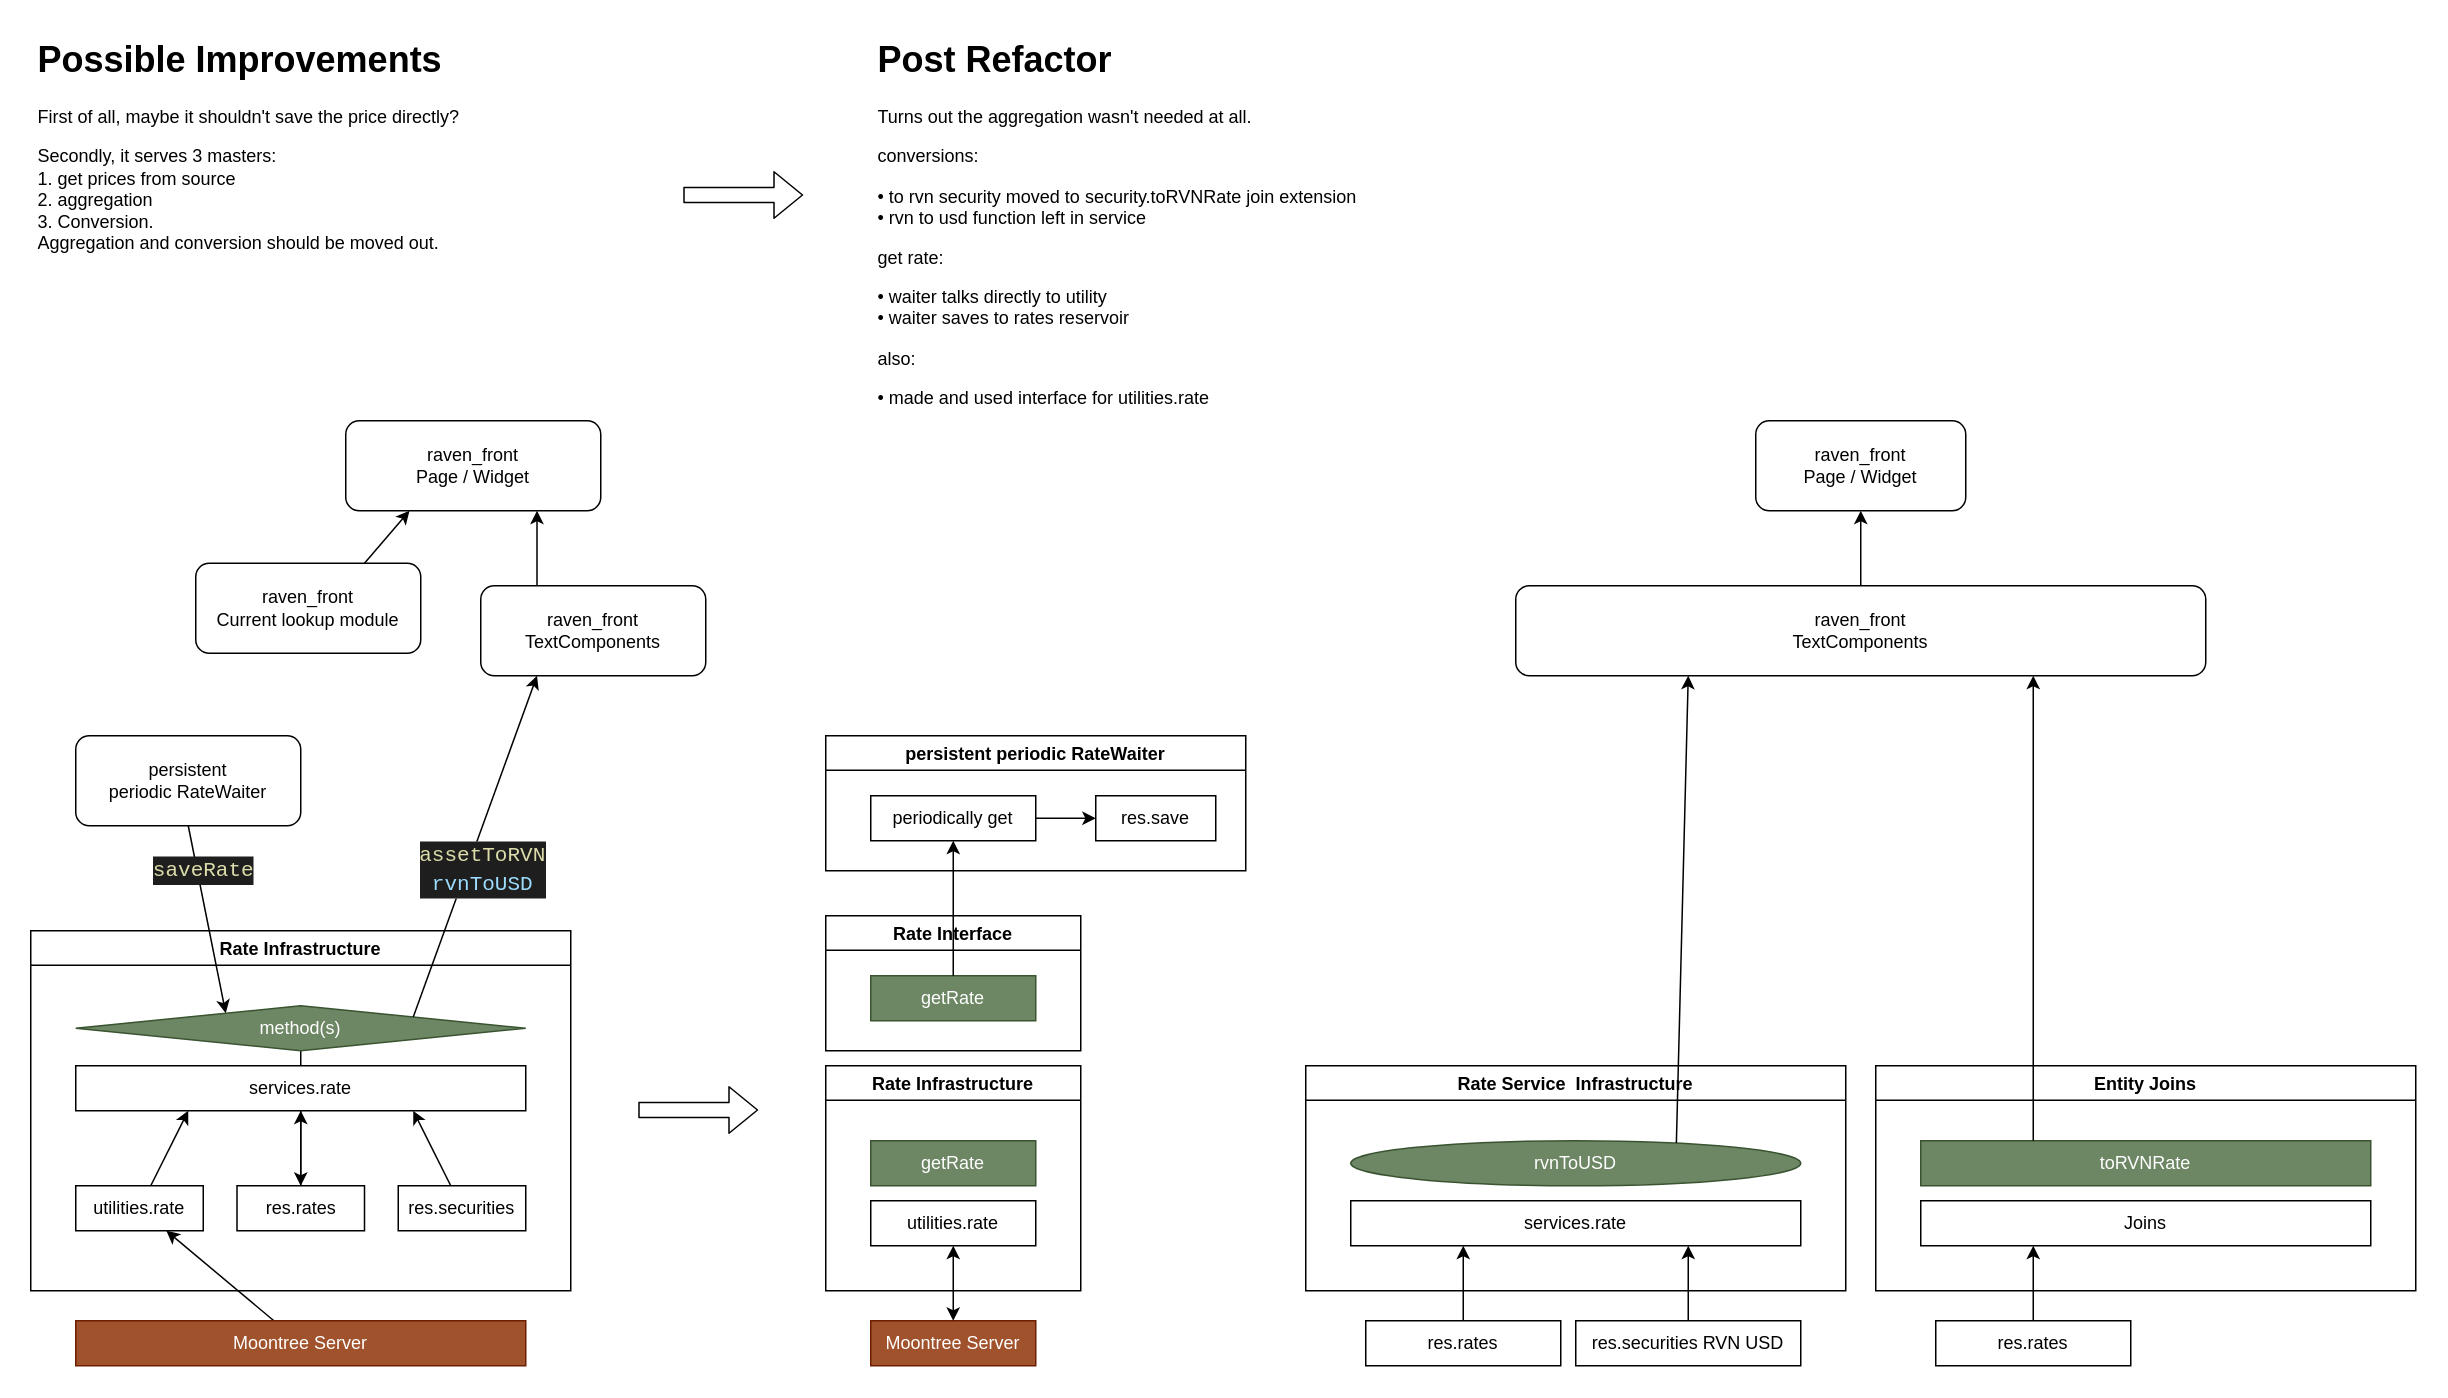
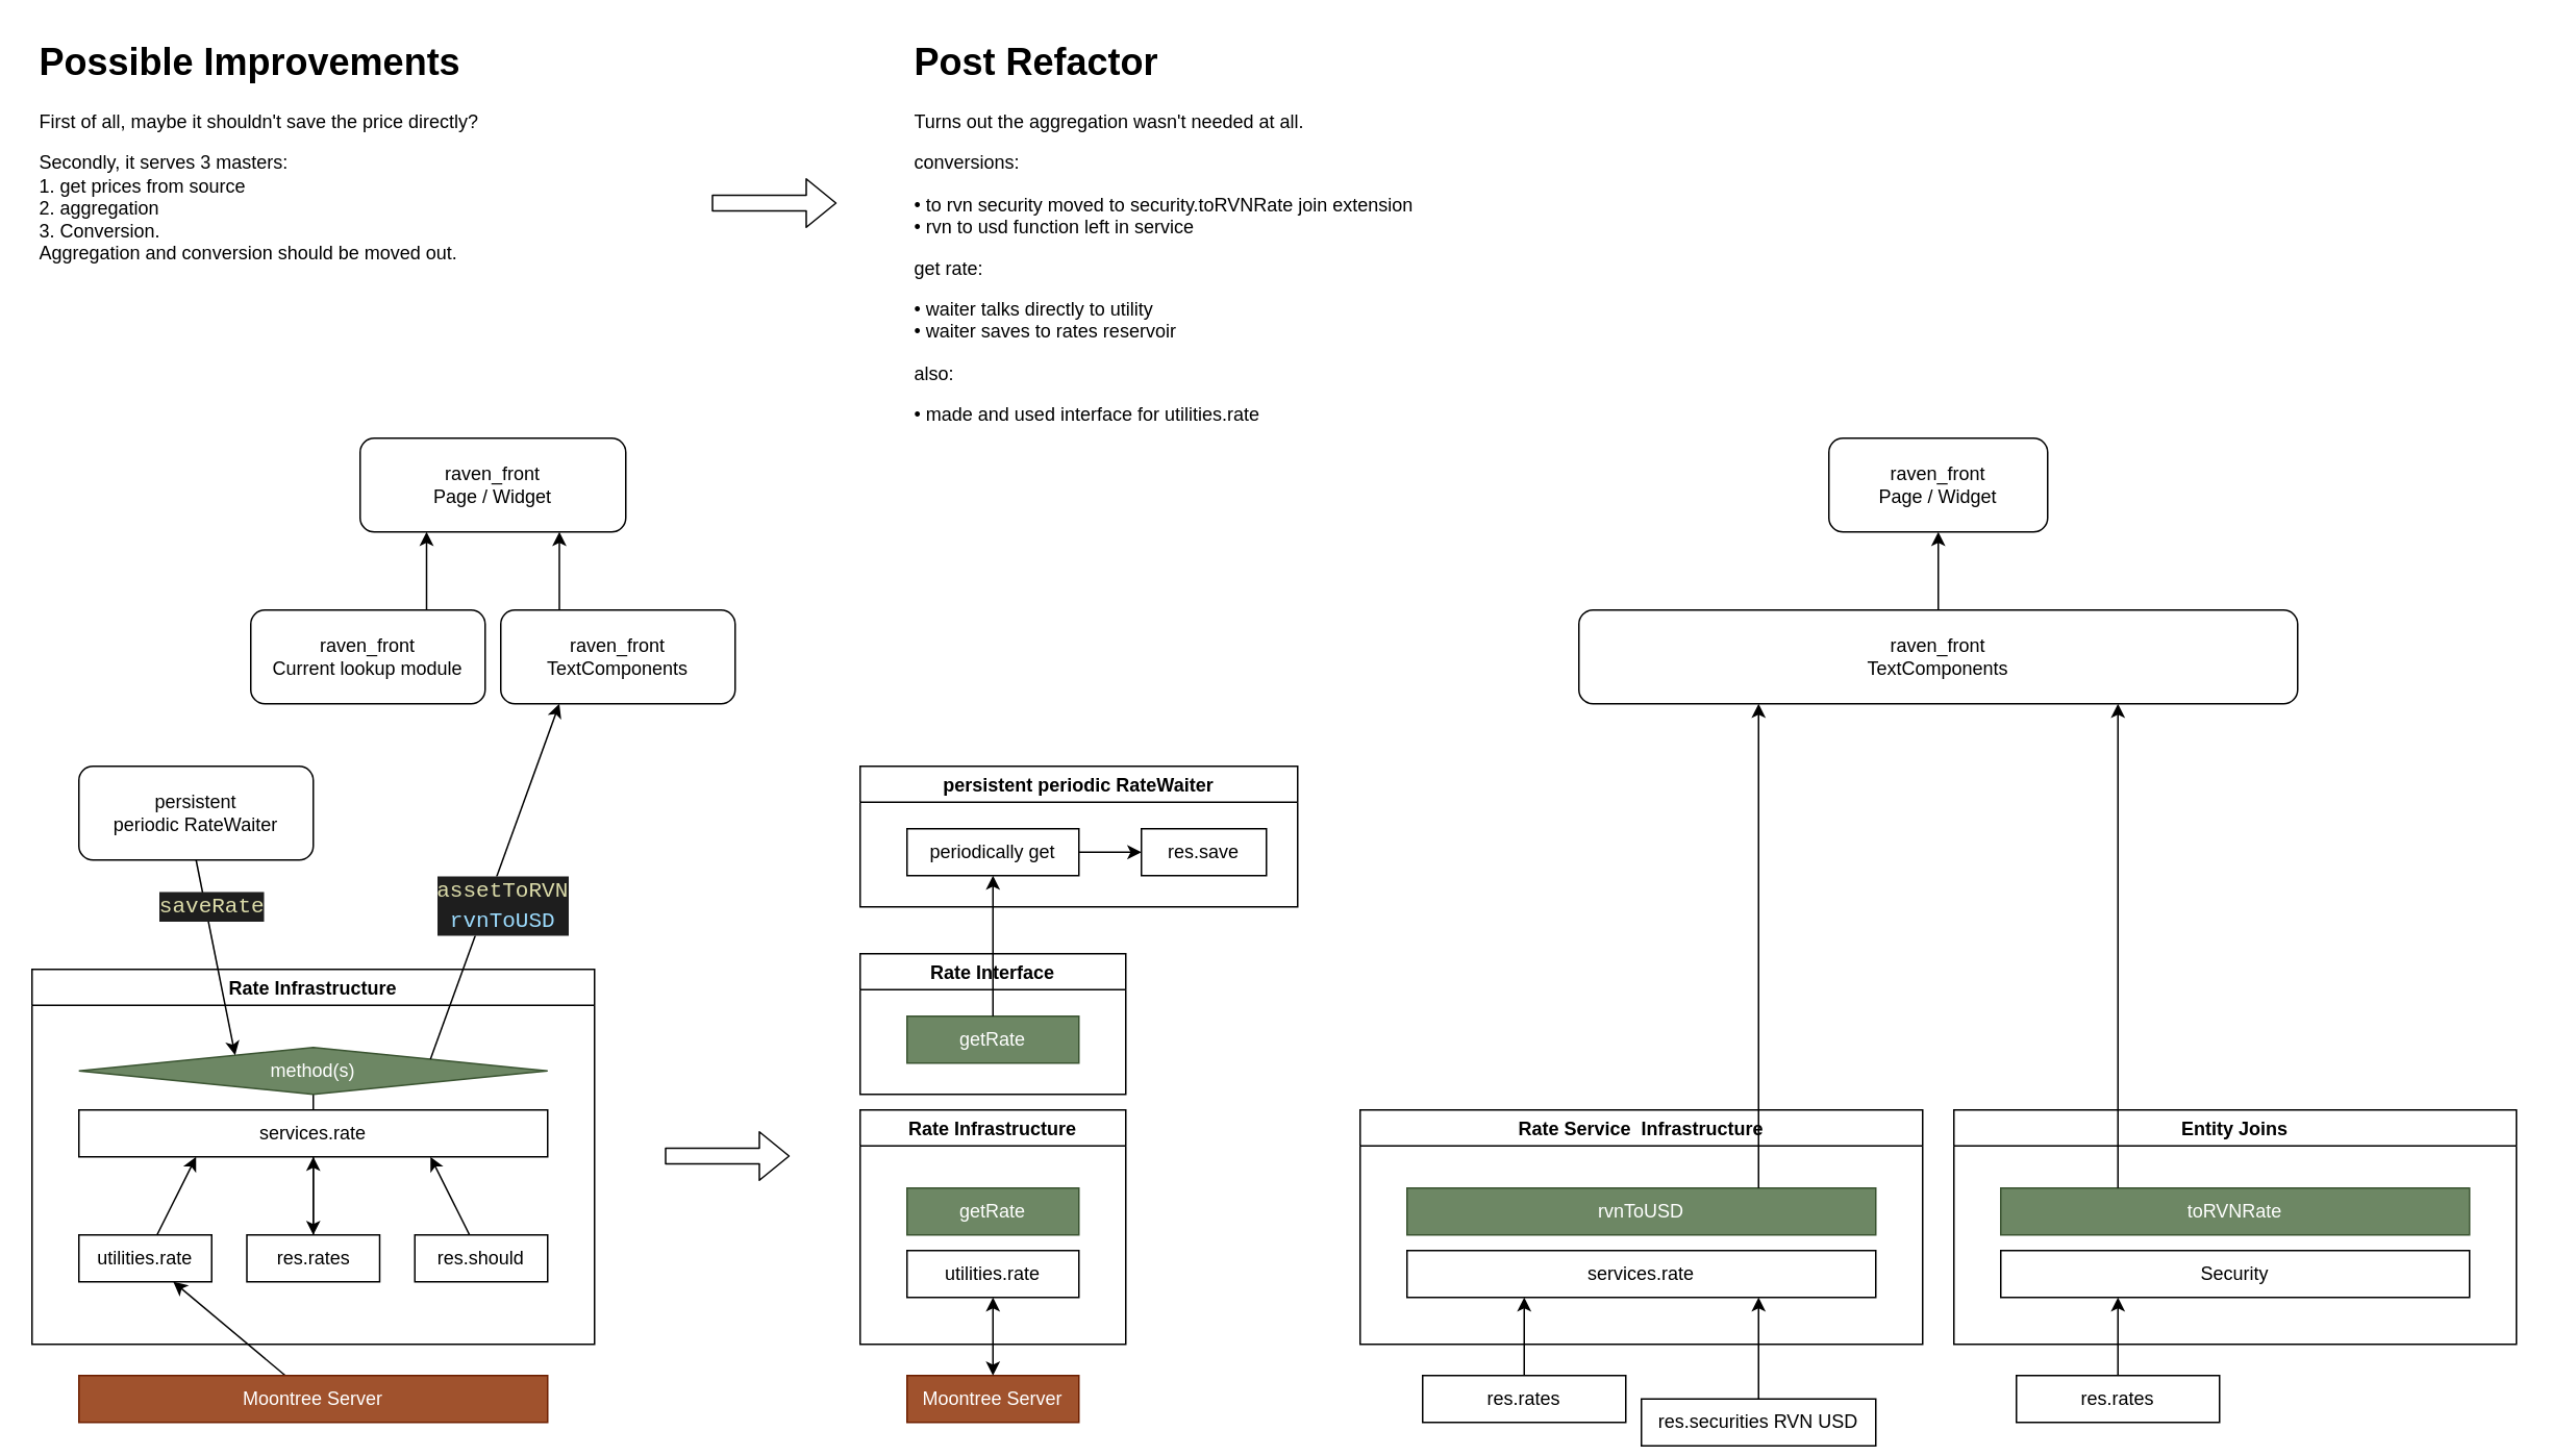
- <mxCell id="19" value="raven_front&lt;br&gt;Current lookup module" style="rounded=1;whiteSpace=wrap;html=1;" parent="1" vertex="1"><mxGeometry x="130" y="375" width="150" height="60" as="geometry" /></mxCell>
+ <mxCell id="19" value="raven_front&lt;br&gt;Current lookup module" style="rounded=1;whiteSpace=wrap;html=1;" parent="1" vertex="1"><mxGeometry x="160" y="390" width="150" height="60" as="geometry" /></mxCell>
- <mxCell id="41" value="rvnToUSD" style="ellipse;whiteSpace=wrap;html=1;fillColor=#6d8764;fontColor=#ffffff;strokeColor=#3A5431;" parent="40" vertex="1"><mxGeometry x="30" y="50" width="300" height="30" as="geometry" /></mxCell>
+ <mxCell id="41" value="rvnToUSD" style="rounded=0;whiteSpace=wrap;html=1;fillColor=#6d8764;fontColor=#ffffff;strokeColor=#3A5431;" parent="40" vertex="1"><mxGeometry x="30" y="50" width="300" height="30" as="geometry" /></mxCell>
- <mxCell id="11" value="res.securities" style="rounded=0;whiteSpace=wrap;html=1;" vertex="1" parent="2"><mxGeometry x="245" y="170" width="85" height="30" as="geometry" /></mxCell>
+ <mxCell id="11" value="res.should" style="rounded=0;whiteSpace=wrap;html=1;" vertex="1" parent="2"><mxGeometry x="245" y="170" width="85" height="30" as="geometry" /></mxCell>
- <mxCell id="53" value="Joins" style="rounded=0;whiteSpace=wrap;html=1;" parent="51" vertex="1"><mxGeometry x="30" y="90" width="300" height="30" as="geometry" /></mxCell>
+ <mxCell id="53" value="Security" style="rounded=0;whiteSpace=wrap;html=1;" parent="51" vertex="1"><mxGeometry x="30" y="90" width="300" height="30" as="geometry" /></mxCell>
- <mxCell id="44" value="&lt;span&gt;res.securities RVN USD&lt;/span&gt;" style="rounded=0;whiteSpace=wrap;html=1;" parent="1" vertex="1"><mxGeometry x="1050" y="880" width="150" height="30" as="geometry" /></mxCell>
+ <mxCell id="44" value="&lt;span&gt;res.securities RVN USD&lt;/span&gt;" style="rounded=0;whiteSpace=wrap;html=1;" parent="1" vertex="1"><mxGeometry x="1050" y="895" width="150" height="30" as="geometry" /></mxCell>
